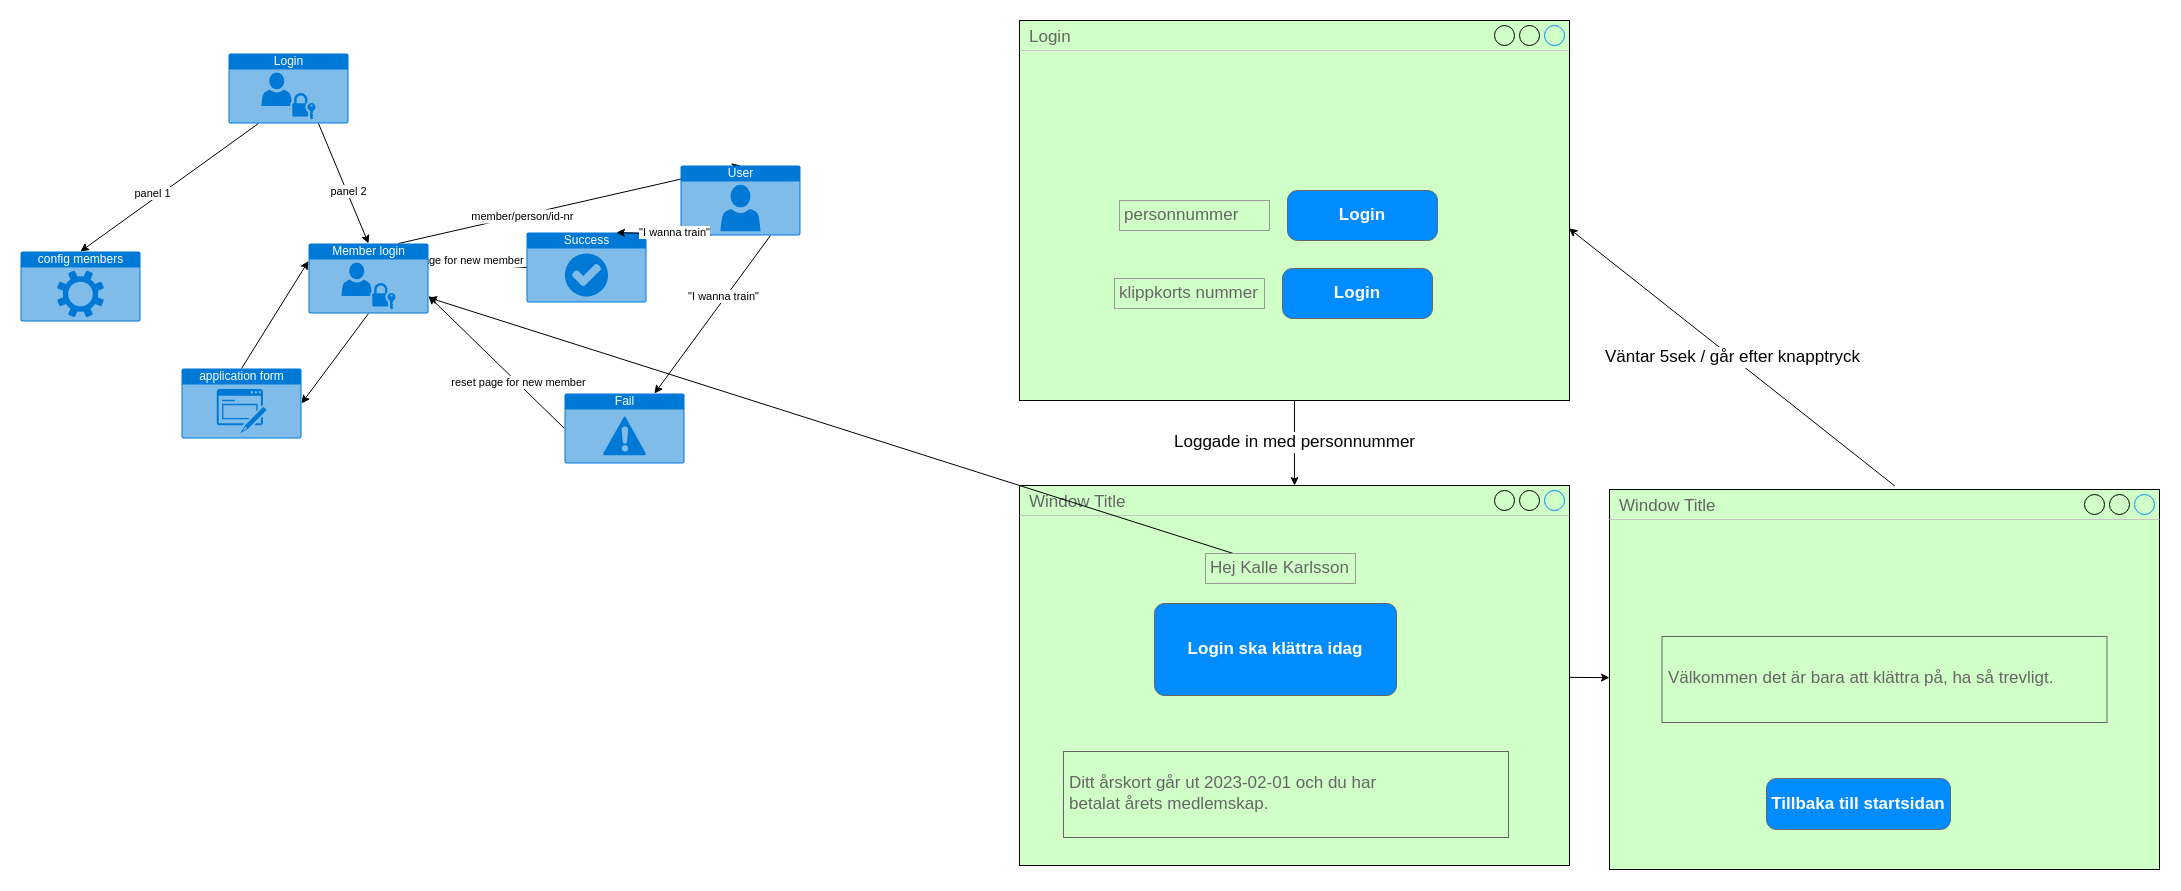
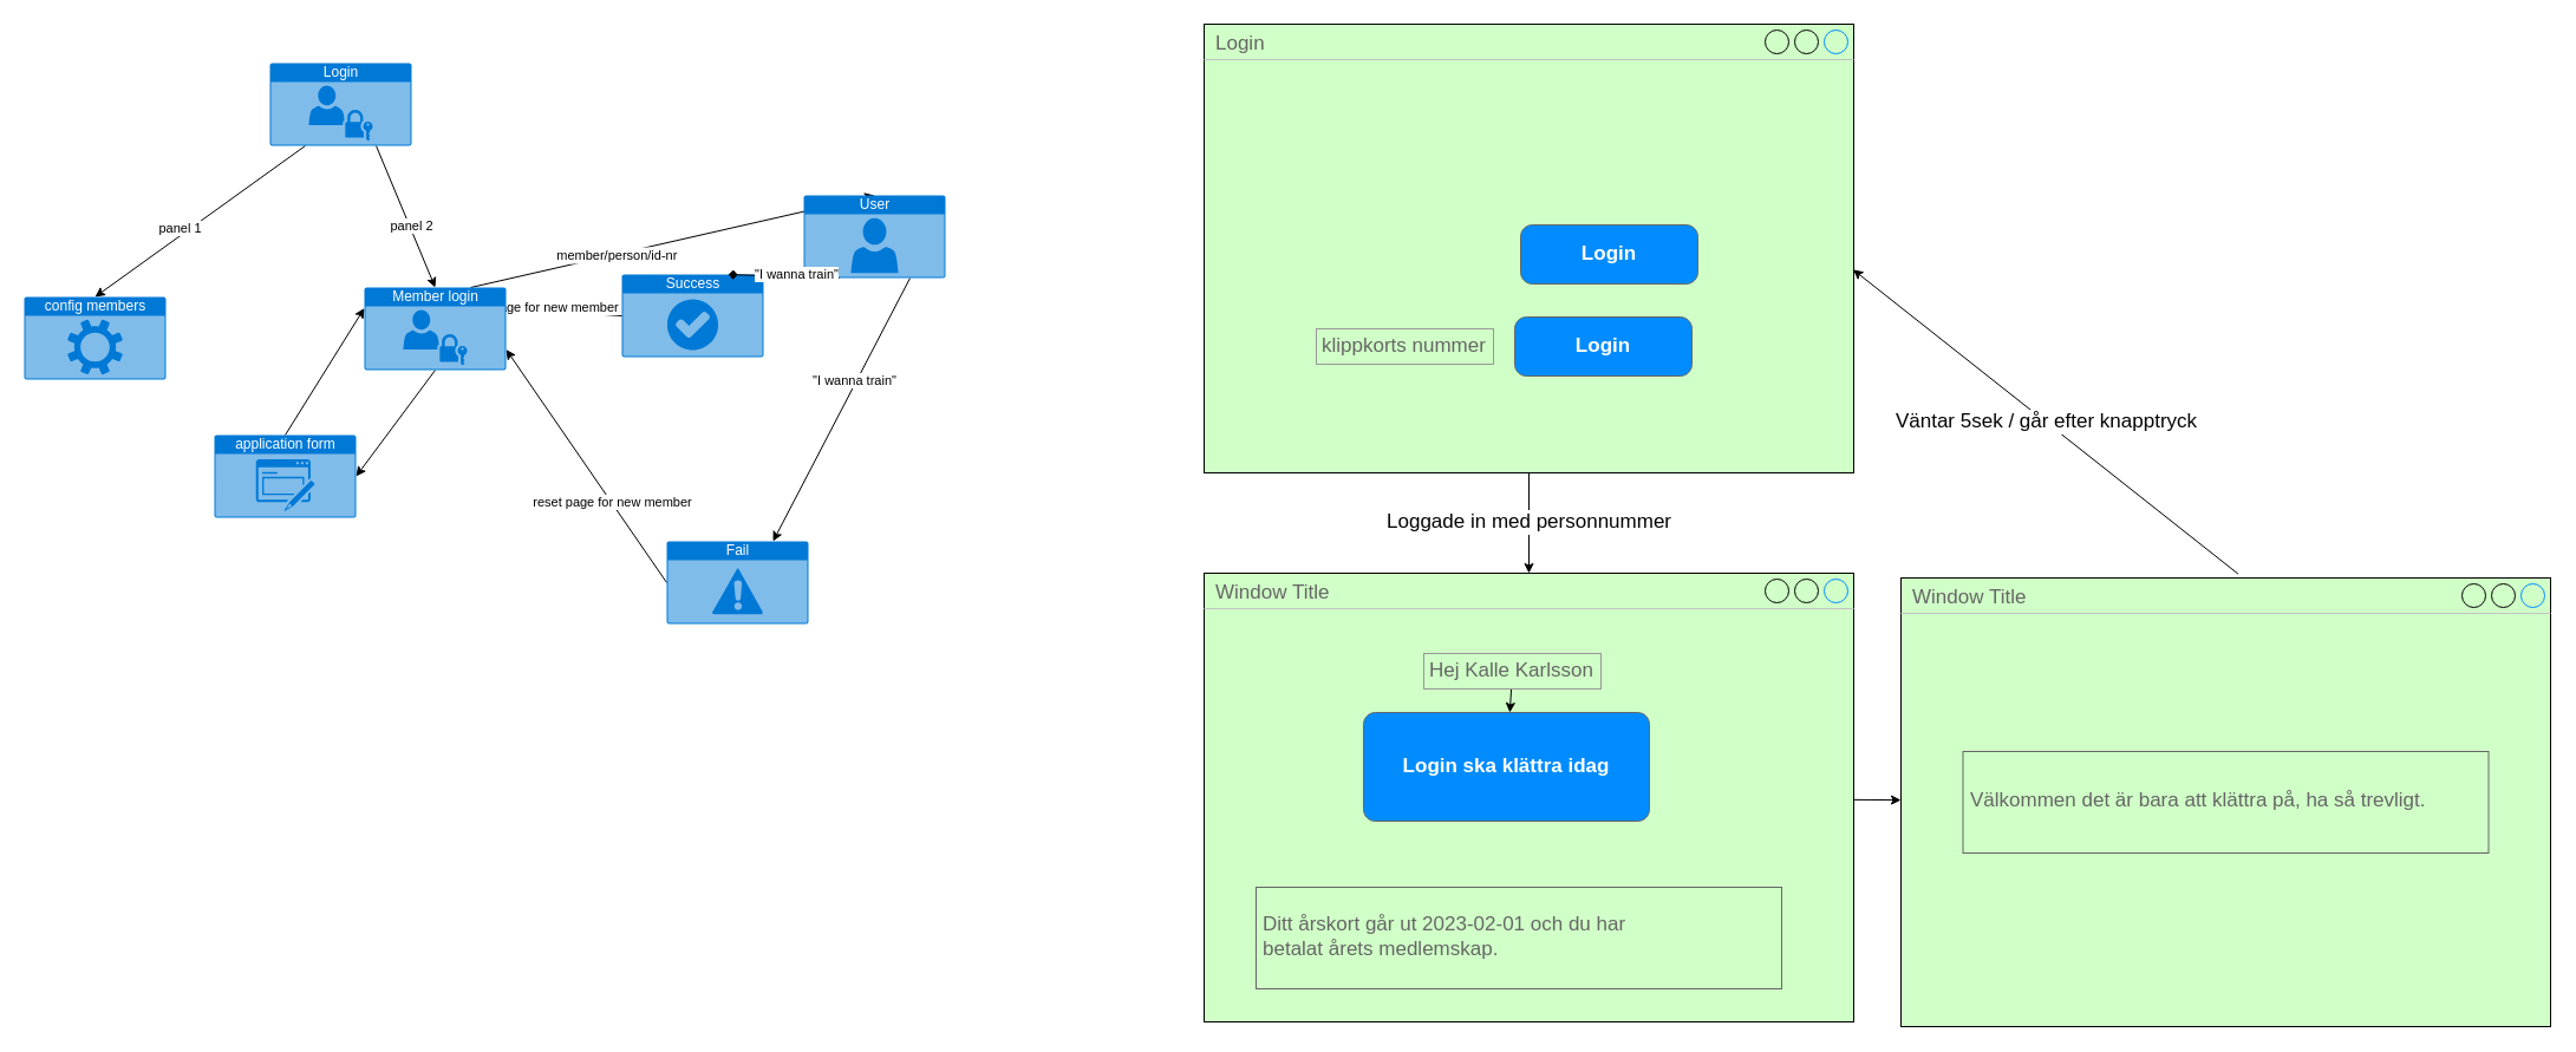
- <mxCell id="30" value="personnummer" style="strokeWidth=1;shadow=0;dashed=0;align=center;html=1;shape=mxgraph.mockup.forms.pwField;strokeColor=#999999;mainText=;align=left;fontColor=#666666;fontSize=17;spacingLeft=3;fillColor=#D0FFC7;" vertex="1" parent="1"><mxGeometry x="1119" y="200" width="150" height="30" as="geometry" /></mxCell>
- <mxCell id="20" value="" style="edgeStyle=none;html=1;entryX=0.75;entryY=0;entryDx=0;entryDy=0;entryPerimeter=0;exitX=0.25;exitY=1;exitDx=0;exitDy=0;exitPerimeter=0;" parent="1" source="16" target="18" edge="1"><mxGeometry relative="1" as="geometry"><mxPoint x="493" y="431" as="sourcePoint" /><mxPoint x="656" y="425.5" as="targetPoint" /></mxGeometry></mxCell>
+ <mxCell id="20" value="" style="edgeStyle=none;html=1;entryX=0.75;entryY=0;entryDx=0;entryDy=0;entryPerimeter=0;exitX=0.25;exitY=1;exitDx=0;exitDy=0;exitPerimeter=0;endArrow=diamond;" parent="1" source="16" target="18" edge="1"><mxGeometry relative="1" as="geometry"><mxPoint x="493" y="431" as="sourcePoint" /><mxPoint x="656" y="425.5" as="targetPoint" /></mxGeometry></mxCell>
- <mxCell id="39" value="" style="edgeStyle=none;html=1;labelBackgroundColor=#FFFFFF;strokeColor=#000000;fontSize=17;fontColor=#030303;" edge="1" parent="1" source="40" target="24"><mxGeometry relative="1" as="geometry" /></mxCell>
+ <mxCell id="39" value="" style="edgeStyle=none;html=1;labelBackgroundColor=#FFFFFF;strokeColor=#000000;fontSize=17;fontColor=#030303;" edge="1" parent="1" source="40" target="32"><mxGeometry relative="1" as="geometry" /></mxCell>
- <mxCell id="19" value="Fail" style="html=1;strokeColor=none;fillColor=#0079D6;labelPosition=center;verticalLabelPosition=middle;verticalAlign=top;align=center;fontSize=12;outlineConnect=0;spacingTop=-6;fontColor=#FFFFFF;sketch=0;shape=mxgraph.sitemap.warning;" parent="1" vertex="1"><mxGeometry x="564" y="393" width="120" height="70" as="geometry" /></mxCell>
+ <mxCell id="19" value="Fail" style="html=1;strokeColor=none;fillColor=#0079D6;labelPosition=center;verticalLabelPosition=middle;verticalAlign=top;align=center;fontSize=12;outlineConnect=0;spacingTop=-6;fontColor=#FFFFFF;sketch=0;shape=mxgraph.sitemap.warning;" parent="1" vertex="1"><mxGeometry x="564" y="458" width="120" height="70" as="geometry" /></mxCell>
- <mxCell id="37" value="Tillbaka till startsidan" style="strokeWidth=1;shadow=0;dashed=0;align=center;html=1;shape=mxgraph.mockup.buttons.button;strokeColor=#666666;fontColor=#ffffff;mainText=;buttonStyle=round;fontSize=17;fontStyle=1;fillColor=#008cff;whiteSpace=wrap;" vertex="1" parent="1"><mxGeometry x="1766" y="778" width="184" height="51" as="geometry" /></mxCell>
